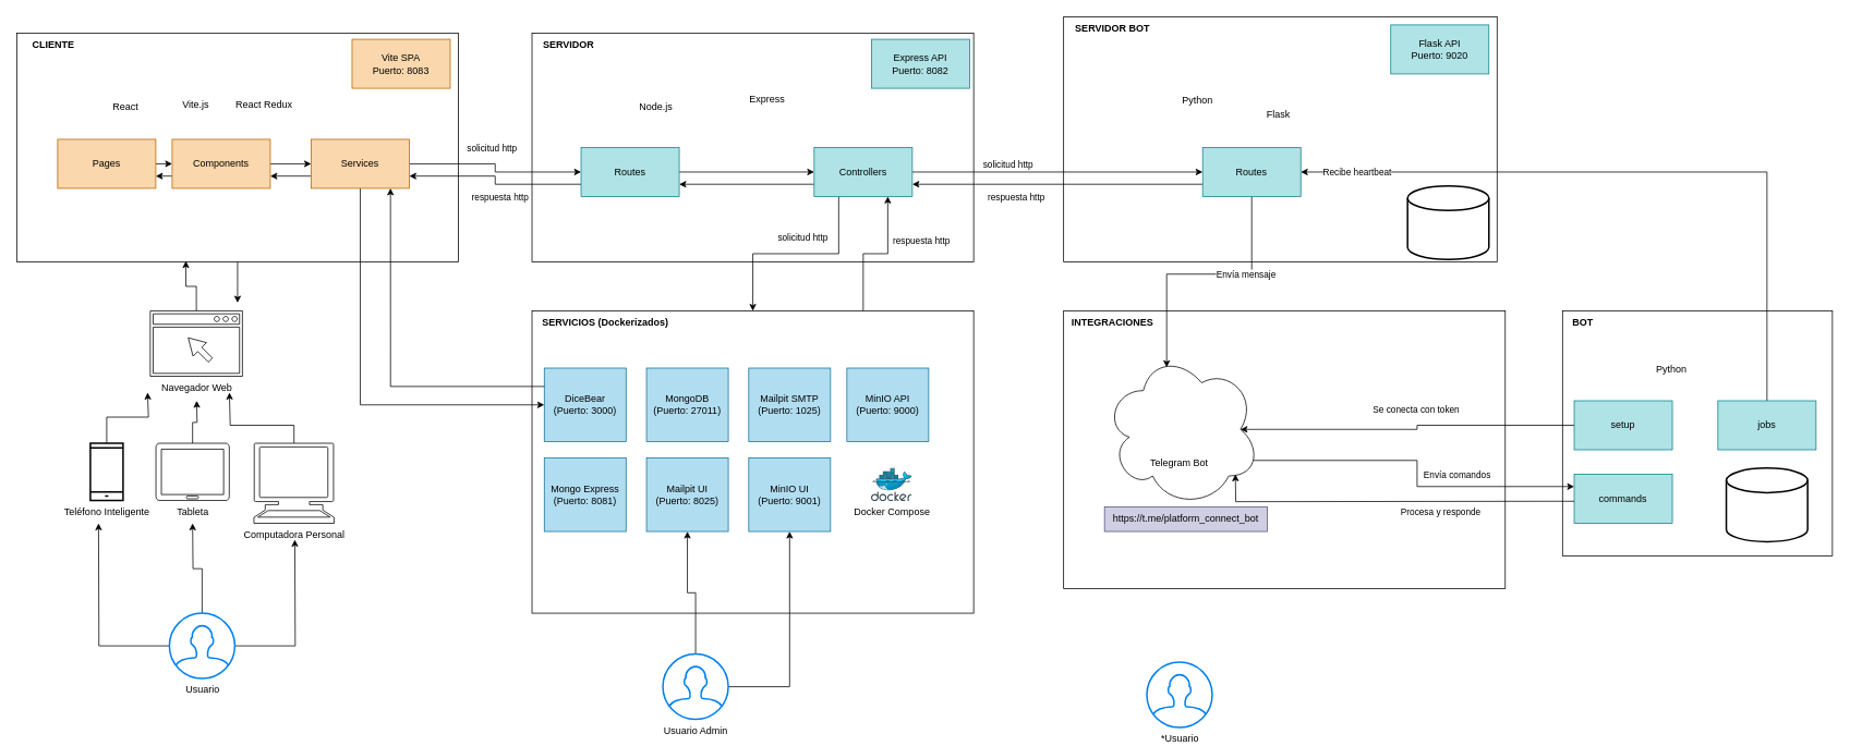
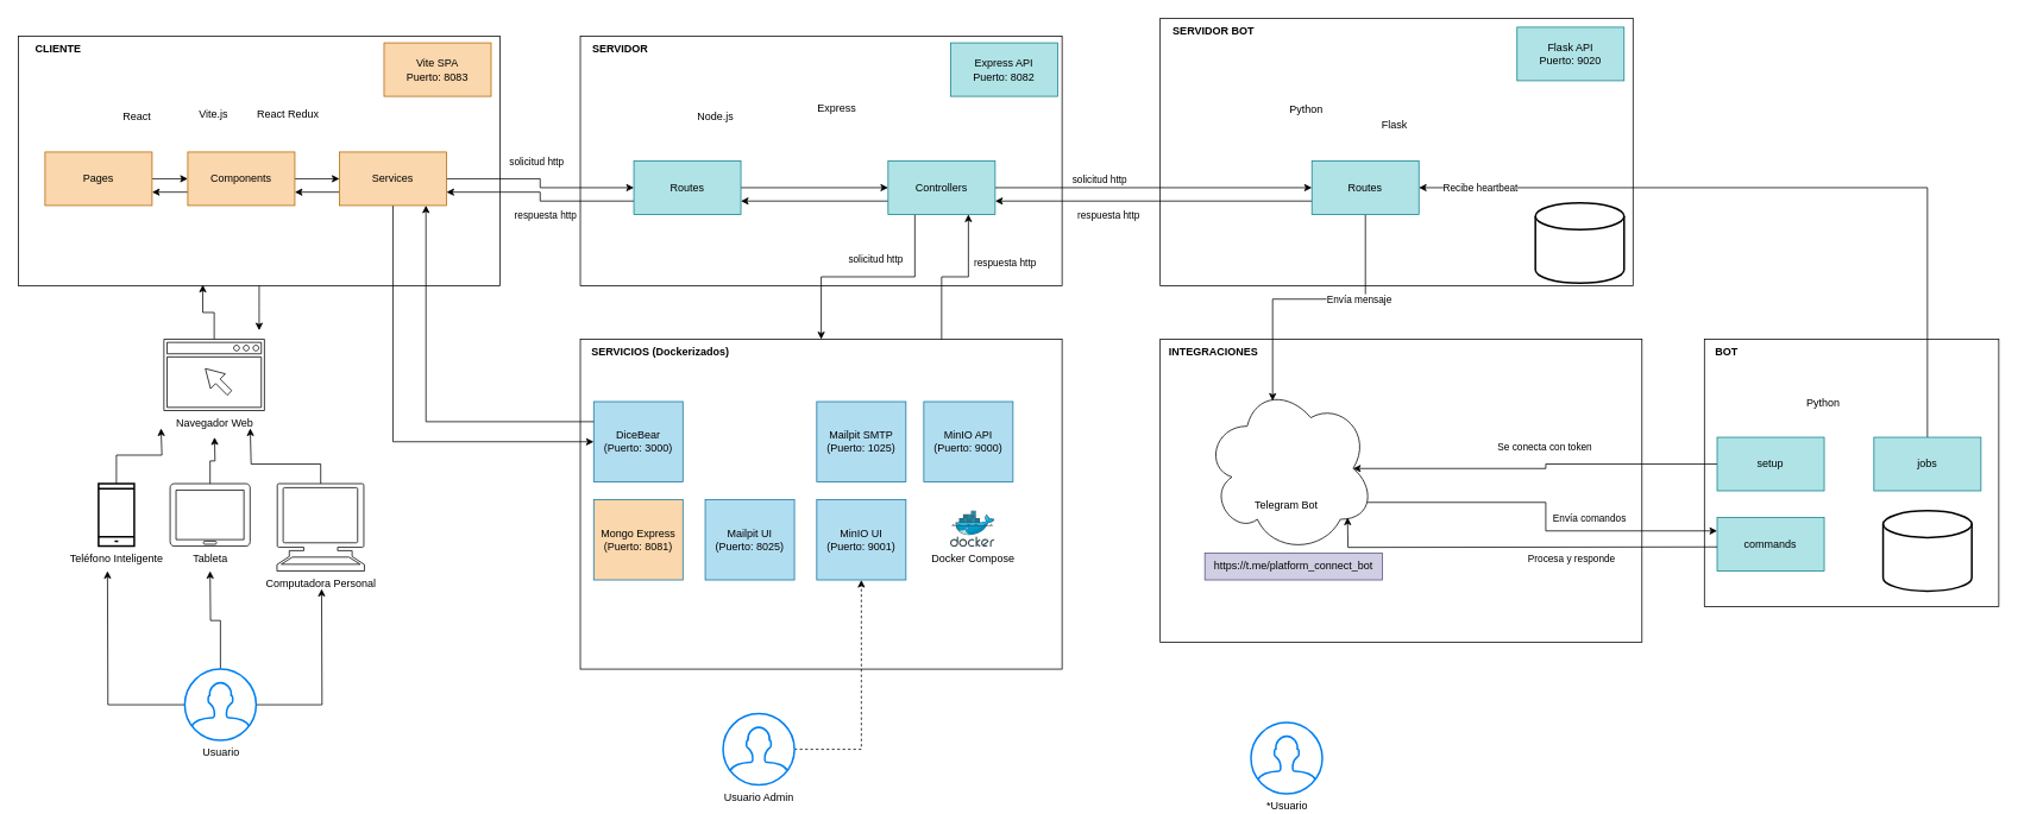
- <mxCell id="67" value="Pages" style="rounded=0;whiteSpace=wrap;html=1;fillColor=#fad7ac;strokeColor=#b46504;" parent="15" vertex="1"><mxGeometry x="70" y="170" width="120" height="60" as="geometry" /></mxCell>
+ <mxCell id="67" value="Pages" style="rounded=0;whiteSpace=wrap;html=1;fillColor=#fad7ac;strokeColor=#b46504;" parent="15" vertex="1"><mxGeometry x="50" y="170" width="120" height="60" as="geometry" /></mxCell>
- <mxCell id="17" value="MongoDB&lt;div&gt;(Puerto: 27011)&lt;/div&gt;" style="rounded=0;whiteSpace=wrap;html=1;fillColor=#b1ddf0;strokeColor=#10739e;" parent="15" vertex="1"><mxGeometry x="790" y="450" width="100" height="90" as="geometry" /></mxCell>
- <mxCell id="18" value="Mongo Express&lt;div&gt;(Puerto: 8081)&lt;/div&gt;" style="rounded=0;whiteSpace=wrap;html=1;fillColor=#b1ddf0;strokeColor=#10739e;" parent="15" vertex="1"><mxGeometry x="665" y="560" width="100" height="90" as="geometry" /></mxCell>
+ <mxCell id="18" value="Mongo Express&lt;div&gt;(Puerto: 8081)&lt;/div&gt;" style="rounded=0;whiteSpace=wrap;html=1;fillColor=#fad7ac;strokeColor=#10739e;" parent="15" vertex="1"><mxGeometry x="665" y="560" width="100" height="90" as="geometry" /></mxCell>
- <mxCell id="63" value="" style="edgeStyle=orthogonalEdgeStyle;rounded=0;orthogonalLoop=1;jettySize=auto;html=1;entryX=0.5;entryY=1;entryDx=0;entryDy=0;" parent="15" source="64" target="22" edge="1"><mxGeometry relative="1" as="geometry" /></mxCell>
- <mxCell id="62" value="" style="edgeStyle=orthogonalEdgeStyle;rounded=0;orthogonalLoop=1;jettySize=auto;html=1;entryX=0.5;entryY=1;entryDx=0;entryDy=0;" parent="15" source="64" target="20" edge="1"><mxGeometry relative="1" as="geometry" /></mxCell>
+ <mxCell id="62" value="" style="edgeStyle=orthogonalEdgeStyle;rounded=0;orthogonalLoop=1;jettySize=auto;html=1;entryX=0.5;entryY=1;entryDx=0;entryDy=0;dashed=1;" parent="15" source="64" target="20" edge="1"><mxGeometry relative="1" as="geometry" /></mxCell>
